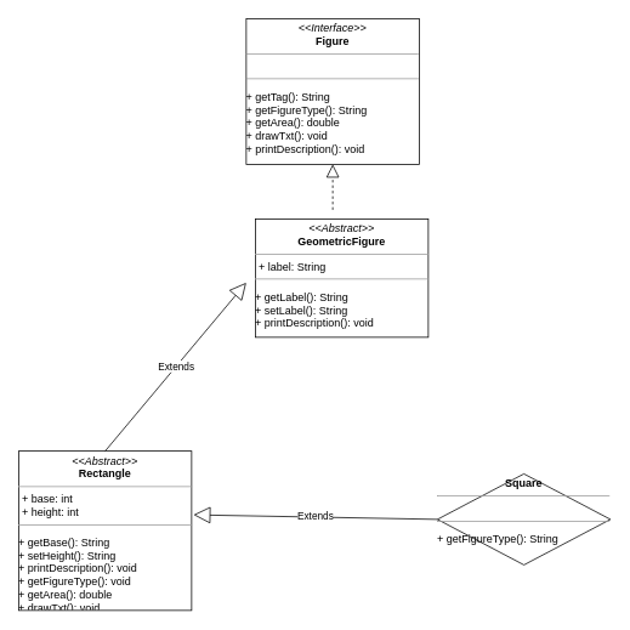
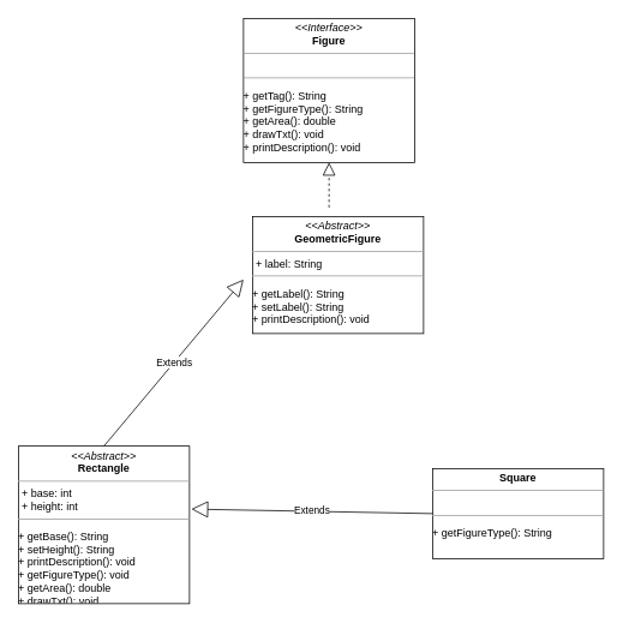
- <mxCell id="5" value="&lt;p style=&quot;margin: 0px ; margin-top: 4px ; text-align: center&quot;&gt;&lt;b&gt;Square&lt;/b&gt;&lt;/p&gt;&lt;hr size=&quot;1&quot;&gt;&lt;p style=&quot;margin: 0px ; margin-left: 4px&quot;&gt;&lt;br&gt;&lt;/p&gt;&lt;hr size=&quot;1&quot;&gt;&lt;p&gt;+ getFigureType(): String&lt;br&gt;&lt;/p&gt;" style="rhombus;verticalAlign=top;align=left;overflow=fill;fontSize=12;fontFamily=Helvetica;html=1;" vertex="1" parent="1"><mxGeometry x="480" y="520" width="190" height="100" as="geometry" /></mxCell>
+ <mxCell id="5" value="&lt;p style=&quot;margin: 0px ; margin-top: 4px ; text-align: center&quot;&gt;&lt;b&gt;Square&lt;/b&gt;&lt;/p&gt;&lt;hr size=&quot;1&quot;&gt;&lt;p style=&quot;margin: 0px ; margin-left: 4px&quot;&gt;&lt;br&gt;&lt;/p&gt;&lt;hr size=&quot;1&quot;&gt;&lt;p&gt;+ getFigureType(): String&lt;br&gt;&lt;/p&gt;" style="verticalAlign=top;align=left;overflow=fill;fontSize=12;fontFamily=Helvetica;html=1;" vertex="1" parent="1"><mxGeometry x="480" y="520" width="190" height="100" as="geometry" /></mxCell>
